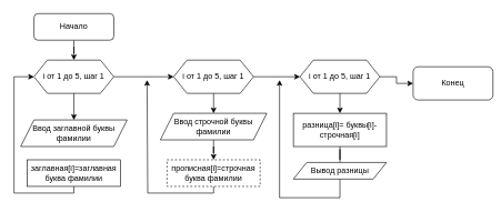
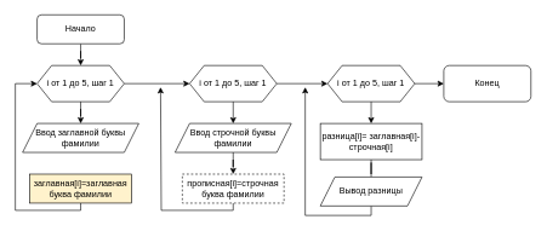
- <mxCell id="22" value="Конец" style="rounded=1;whiteSpace=wrap;html=1;" vertex="1" parent="1"><mxGeometry x="620" y="100" width="120" height="50" as="geometry" /></mxCell>
+ <mxCell id="22" value="Конец" style="rounded=1;whiteSpace=wrap;html=1;" vertex="1" parent="1"><mxGeometry x="610" y="90" width="120" height="50" as="geometry" /></mxCell>
- <mxCell id="21" value="разница[i]= буквы[i]- строчная[i]" style="whiteSpace=wrap;html=1;" vertex="1" parent="1"><mxGeometry x="440" y="170" width="140" height="50" as="geometry" /></mxCell>
+ <mxCell id="21" value="разница[i]= заглавная[i]- строчная[i]" style="whiteSpace=wrap;html=1;" vertex="1" parent="1"><mxGeometry x="440" y="170" width="140" height="50" as="geometry" /></mxCell>
- <mxCell id="7" value="Ввод заглавной буквы фамилии" style="shape=parallelogram;perimeter=parallelogramPerimeter;whiteSpace=wrap;html=1;fixedSize=1;" vertex="1" parent="1"><mxGeometry x="30" y="180" width="160" height="40" as="geometry" /></mxCell>
+ <mxCell id="7" value="Ввод заглавной буквы фамилии" style="shape=parallelogram;perimeter=parallelogramPerimeter;whiteSpace=wrap;html=1;fixedSize=1;" vertex="1" parent="1"><mxGeometry x="30" y="170" width="160" height="40" as="geometry" /></mxCell>
- <mxCell id="24" value="Вывод разницы" style="shape=parallelogram;perimeter=parallelogramPerimeter;whiteSpace=wrap;html=1;fixedSize=1;" vertex="1" parent="1"><mxGeometry x="440" y="244" width="140" height="25" as="geometry" /></mxCell>
+ <mxCell id="24" value="Вывод разницы" style="shape=parallelogram;perimeter=parallelogramPerimeter;whiteSpace=wrap;html=1;fixedSize=1;" vertex="1" parent="1"><mxGeometry x="440" y="244" width="140" height="40" as="geometry" /></mxCell>
- <mxCell id="9" value="заглавная[i]=заглавная буква фамилии" style="whiteSpace=wrap;html=1;" vertex="1" parent="1"><mxGeometry x="40" y="240" width="140" height="40" as="geometry" /></mxCell>
+ <mxCell id="9" value="заглавная[i]=заглавная буква фамилии" style="whiteSpace=wrap;html=1;fillColor=#fff2cc;" vertex="1" parent="1"><mxGeometry x="40" y="240" width="140" height="40" as="geometry" /></mxCell>
